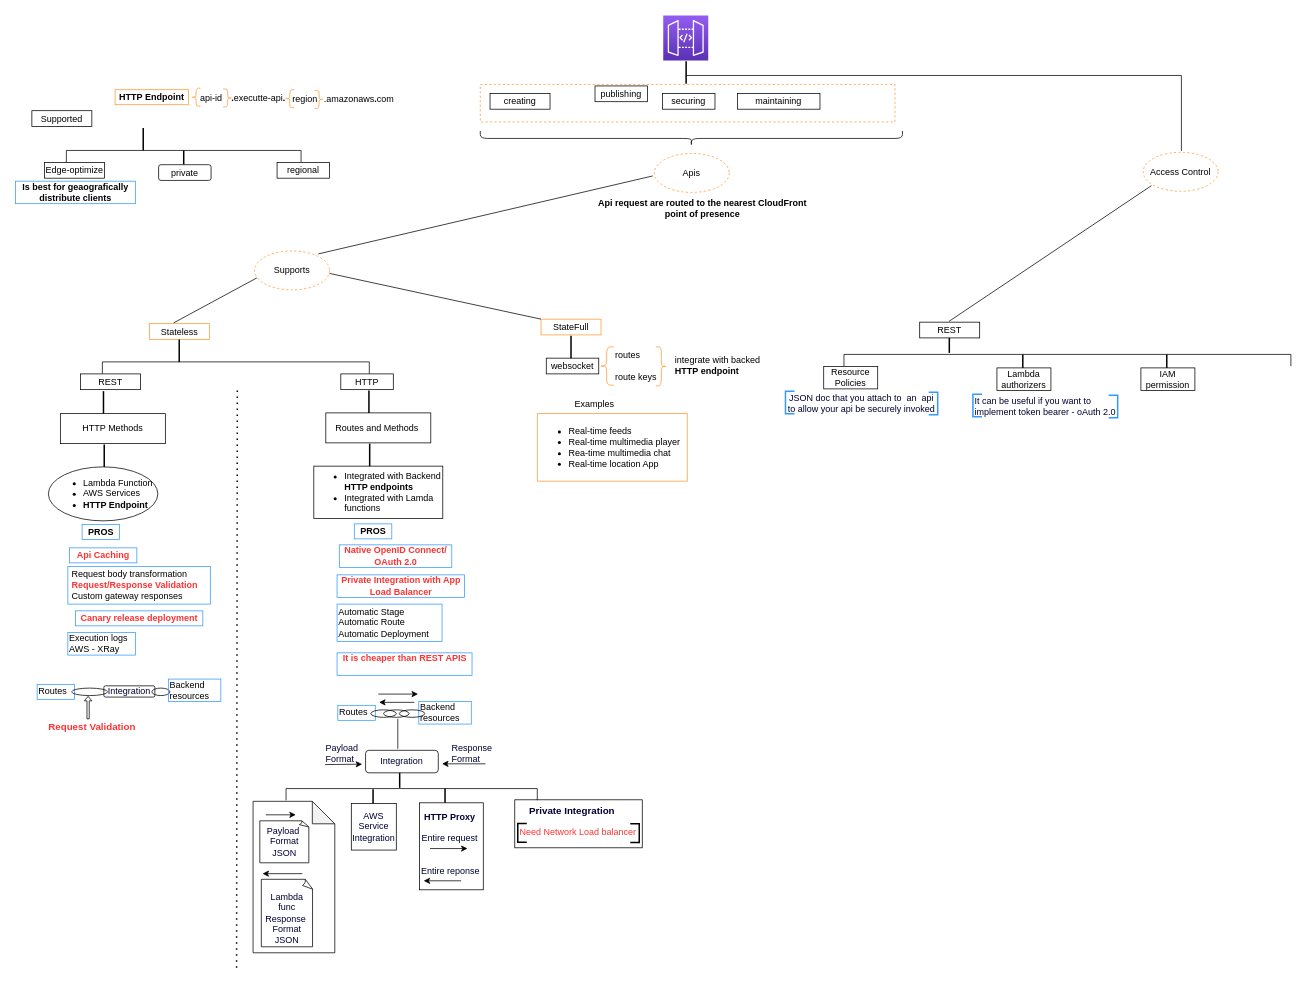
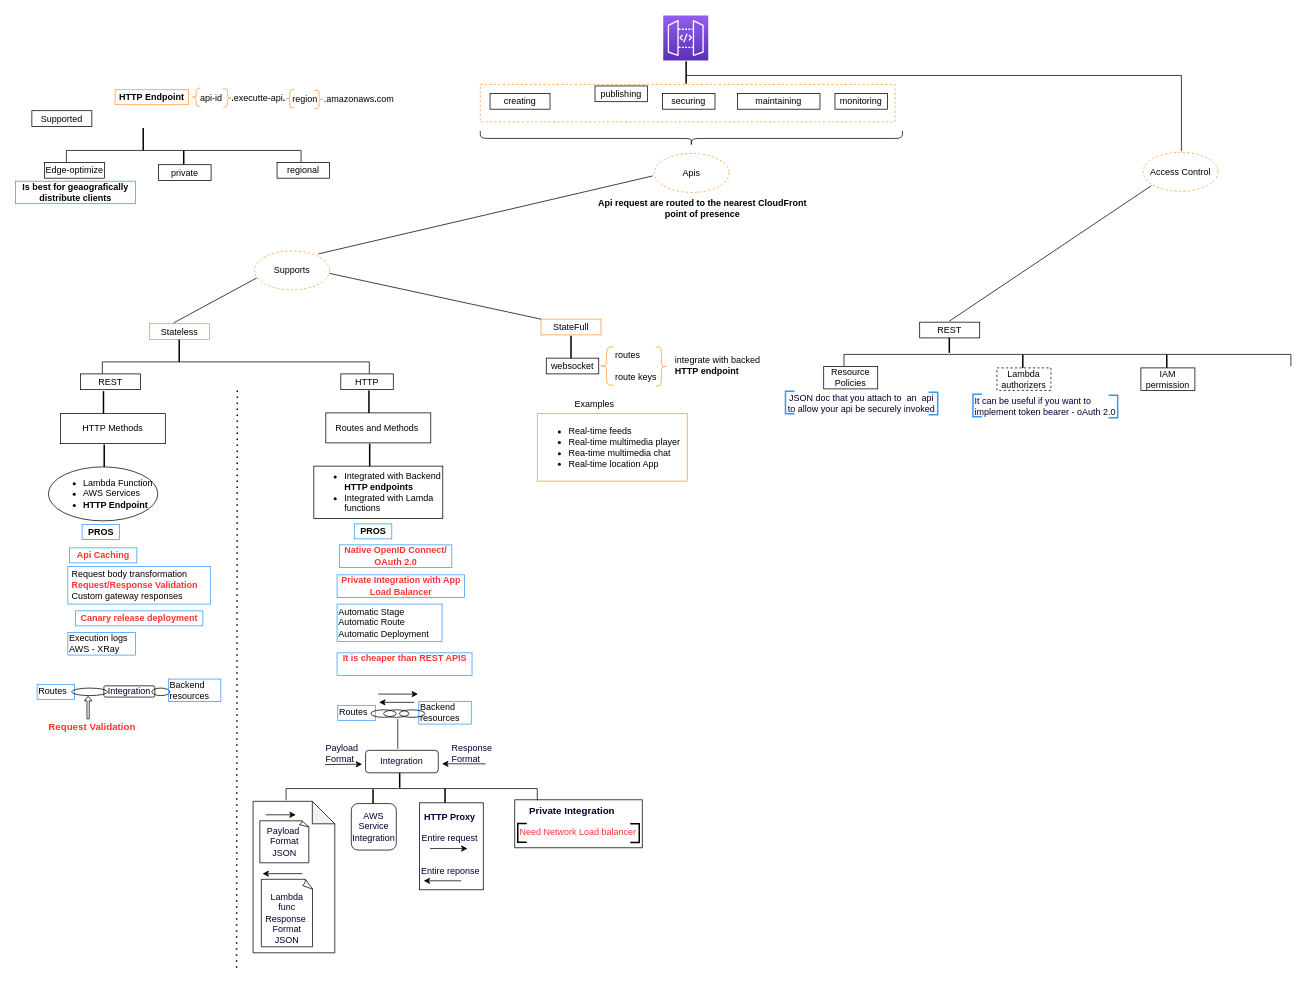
+ <mxCell id="9" value="monitoring" style="rounded=0;whiteSpace=wrap;html=1;" parent="1" vertex="1"><mxGeometry x="1113" y="124" width="70" height="21" as="geometry" /></mxCell>
- <mxCell id="46" value="private" style="whiteSpace=wrap;html=1;rounded=1;" parent="1" vertex="1"><mxGeometry x="211" y="219" width="70" height="21" as="geometry" /></mxCell>
+ <mxCell id="46" value="private" style="rounded=0;whiteSpace=wrap;html=1;" parent="1" vertex="1"><mxGeometry x="211" y="219" width="70" height="21" as="geometry" /></mxCell>
- <mxCell id="121" value="Lambda authorizers" style="rounded=0;whiteSpace=wrap;html=1;" vertex="1" parent="1"><mxGeometry x="1329" y="490" width="72" height="30" as="geometry" /></mxCell>
+ <mxCell id="121" value="Lambda authorizers" style="rounded=0;whiteSpace=wrap;html=1;dashed=1;" vertex="1" parent="1"><mxGeometry x="1329" y="490" width="72" height="30" as="geometry" /></mxCell>
- <mxCell id="84" value="AWS Service Integration" style="rounded=0;whiteSpace=wrap;html=1;fontColor=#000033;fillColor=none;" vertex="1" parent="1"><mxGeometry x="468" y="1071" width="60" height="62" as="geometry" /></mxCell>
+ <mxCell id="84" value="AWS Service Integration" style="whiteSpace=wrap;html=1;fontColor=#000033;fillColor=none;rounded=1;" vertex="1" parent="1"><mxGeometry x="468" y="1071" width="60" height="62" as="geometry" /></mxCell>
